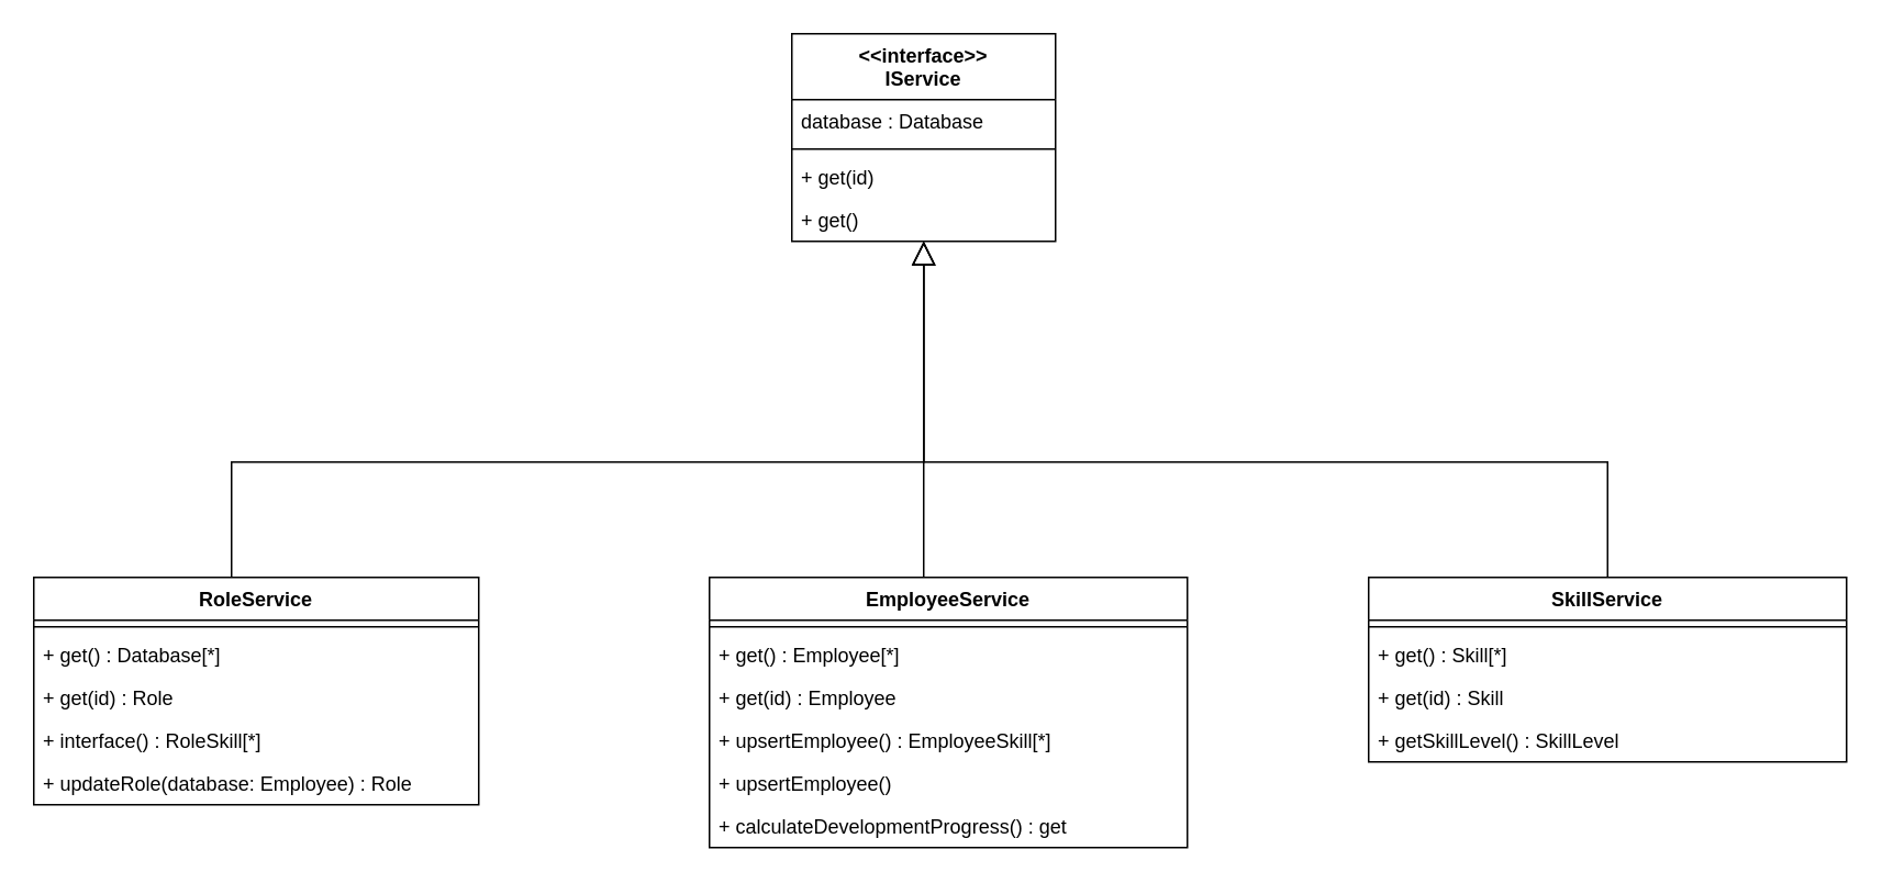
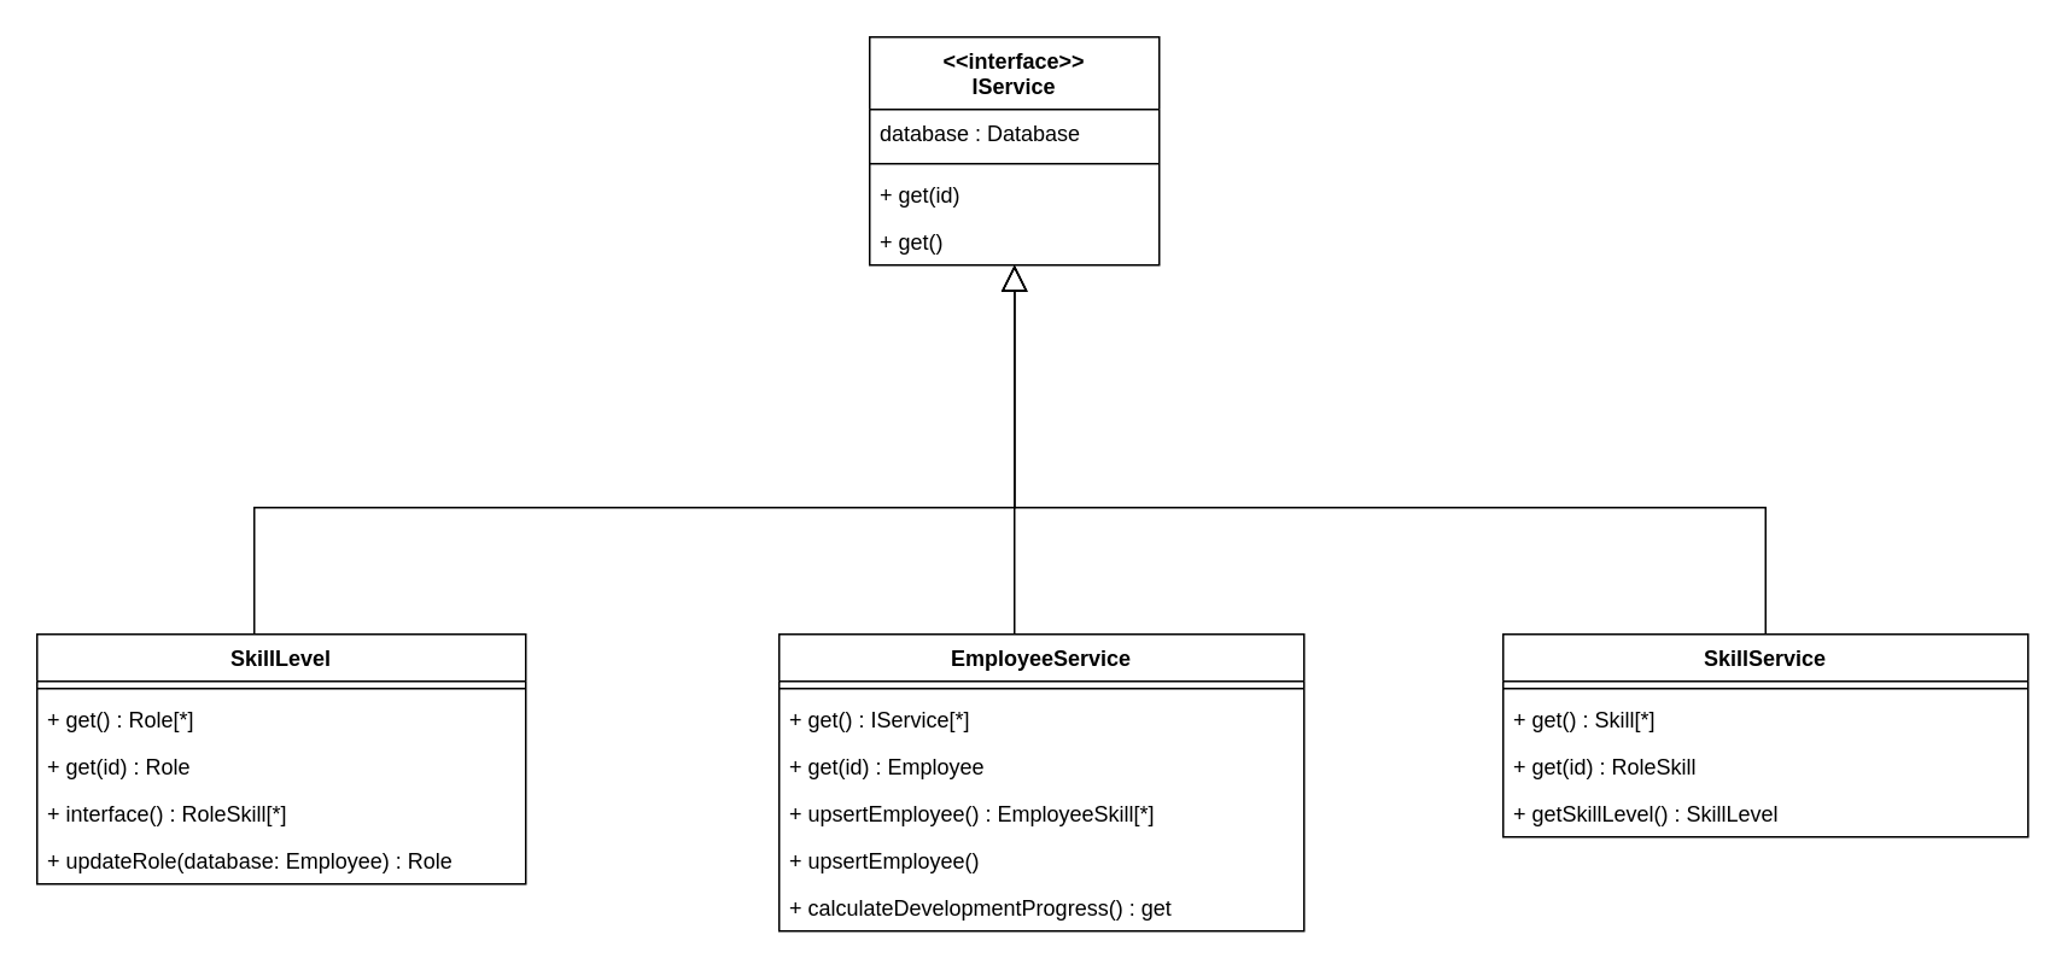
- <mxCell id="9" value="RoleService" style="swimlane;fontStyle=1;align=center;verticalAlign=top;childLayout=stackLayout;horizontal=1;startSize=26;horizontalStack=0;resizeParent=1;resizeParentMax=0;resizeLast=0;collapsible=1;marginBottom=0;" vertex="1" parent="1"><mxGeometry x="20" y="350" width="270" height="138" as="geometry" /></mxCell>
+ <mxCell id="9" value="SkillLevel" style="swimlane;fontStyle=1;align=center;verticalAlign=top;childLayout=stackLayout;horizontal=1;startSize=26;horizontalStack=0;resizeParent=1;resizeParentMax=0;resizeLast=0;collapsible=1;marginBottom=0;" vertex="1" parent="1"><mxGeometry x="20" y="350" width="270" height="138" as="geometry" /></mxCell>
- <mxCell id="11" value="+ get() : Database[*]" style="text;strokeColor=none;fillColor=none;align=left;verticalAlign=top;spacingLeft=4;spacingRight=4;overflow=hidden;rotatable=0;points=[[0,0.5],[1,0.5]];portConstraint=eastwest;" vertex="1" parent="9"><mxGeometry y="34" width="270" height="26" as="geometry" /></mxCell>
+ <mxCell id="11" value="+ get() : Role[*]" style="text;strokeColor=none;fillColor=none;align=left;verticalAlign=top;spacingLeft=4;spacingRight=4;overflow=hidden;rotatable=0;points=[[0,0.5],[1,0.5]];portConstraint=eastwest;" vertex="1" parent="9"><mxGeometry y="34" width="270" height="26" as="geometry" /></mxCell>
- <mxCell id="18" value="+ get() : Employee[*]" style="text;strokeColor=none;fillColor=none;align=left;verticalAlign=top;spacingLeft=4;spacingRight=4;overflow=hidden;rotatable=0;points=[[0,0.5],[1,0.5]];portConstraint=eastwest;" vertex="1" parent="16"><mxGeometry y="34" width="290" height="26" as="geometry" /></mxCell>
+ <mxCell id="18" value="+ get() : IService[*]" style="text;strokeColor=none;fillColor=none;align=left;verticalAlign=top;spacingLeft=4;spacingRight=4;overflow=hidden;rotatable=0;points=[[0,0.5],[1,0.5]];portConstraint=eastwest;" vertex="1" parent="16"><mxGeometry y="34" width="290" height="26" as="geometry" /></mxCell>
- <mxCell id="6" value="+ get(id) : Skill" style="text;strokeColor=none;fillColor=none;align=left;verticalAlign=top;spacingLeft=4;spacingRight=4;overflow=hidden;rotatable=0;points=[[0,0.5],[1,0.5]];portConstraint=eastwest;" vertex="1" parent="3"><mxGeometry y="60" width="290" height="26" as="geometry" /></mxCell>
+ <mxCell id="6" value="+ get(id) : RoleSkill" style="text;strokeColor=none;fillColor=none;align=left;verticalAlign=top;spacingLeft=4;spacingRight=4;overflow=hidden;rotatable=0;points=[[0,0.5],[1,0.5]];portConstraint=eastwest;" vertex="1" parent="3"><mxGeometry y="60" width="290" height="26" as="geometry" /></mxCell>
